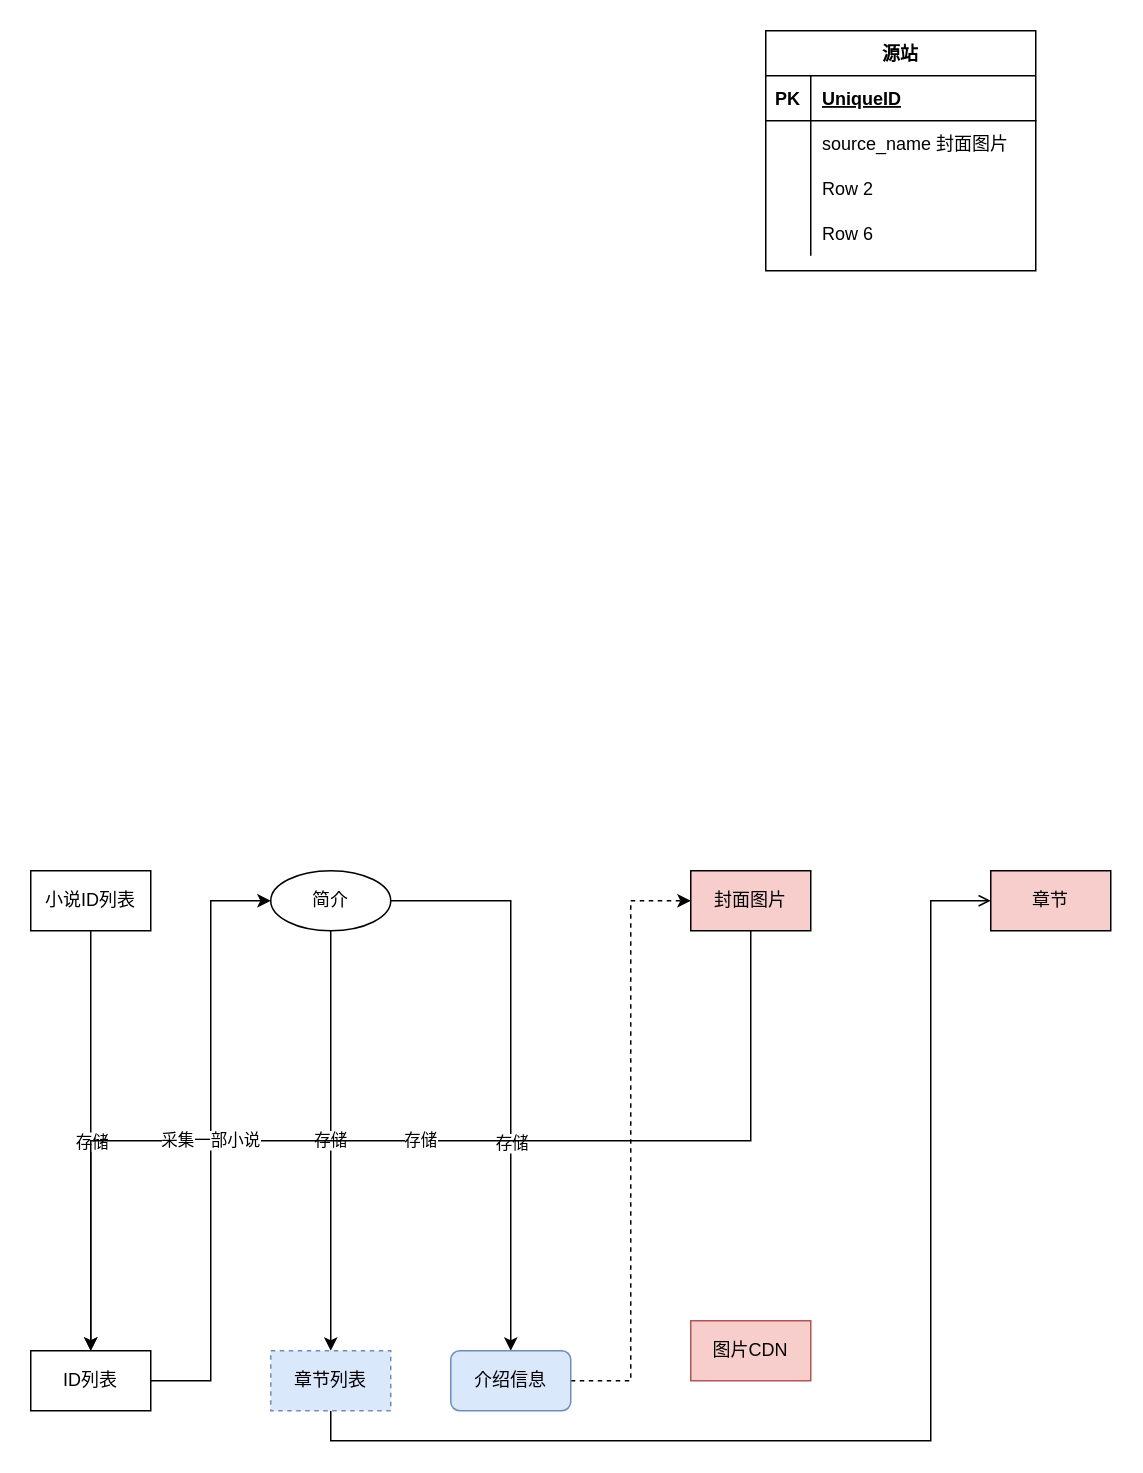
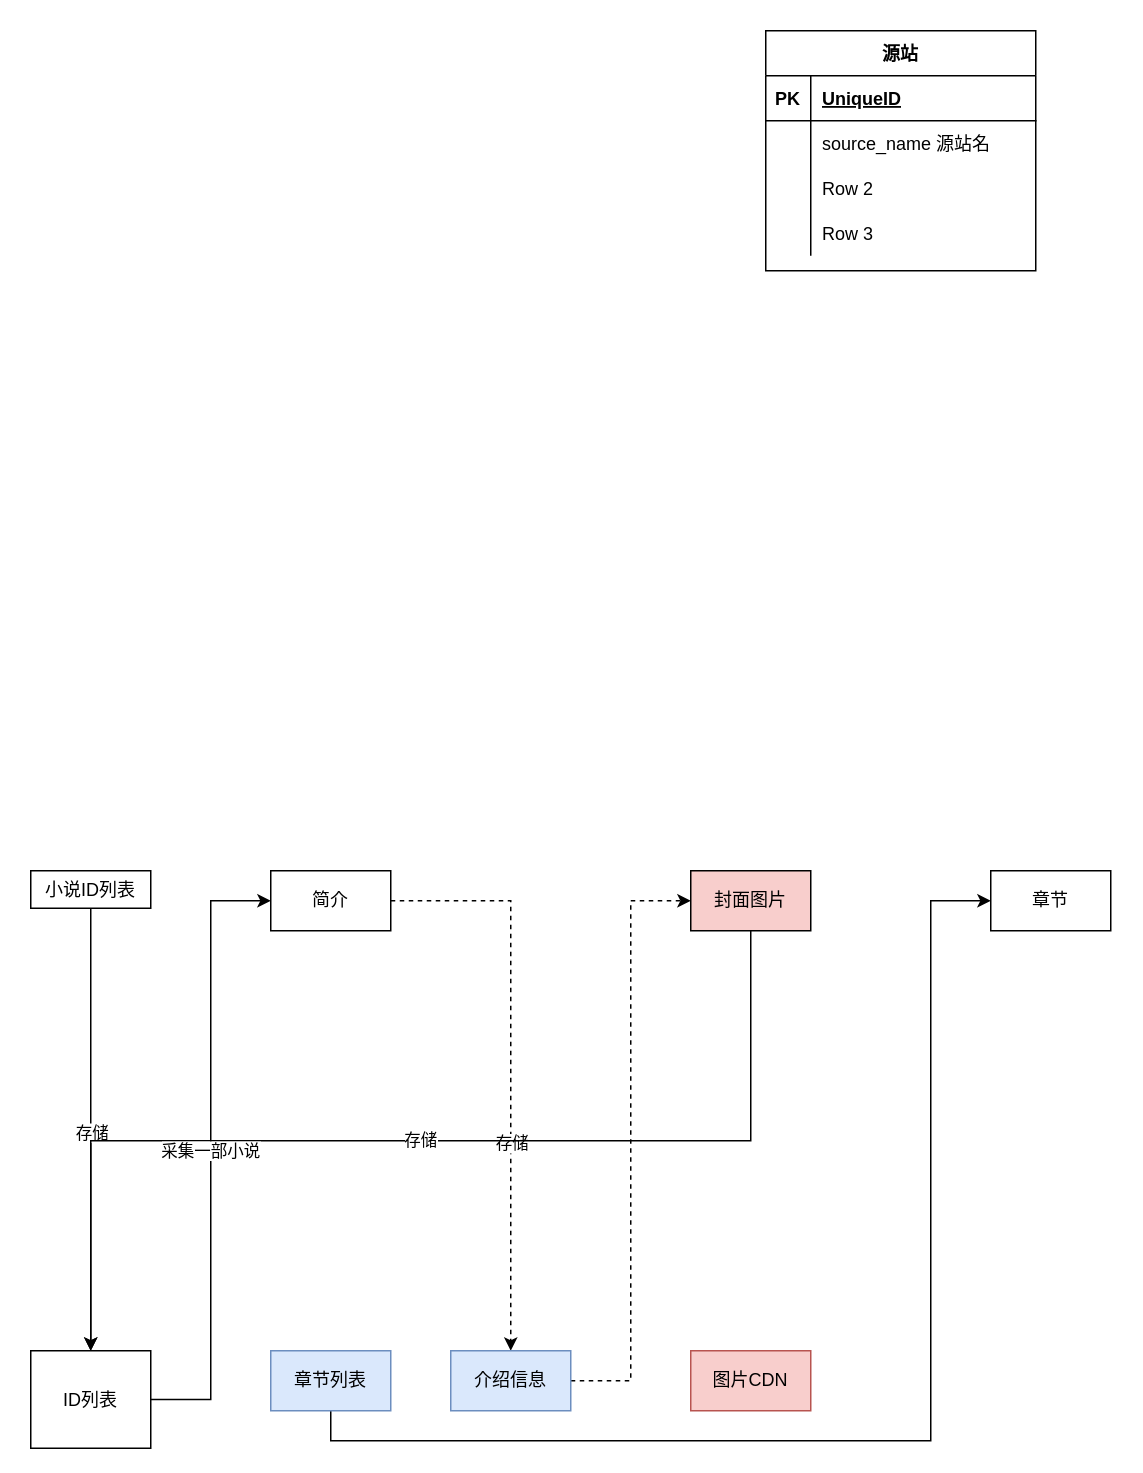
- <mxCell id="8" value="source_name 封面图片" style="shape=partialRectangle;connectable=0;fillColor=none;top=0;left=0;bottom=0;right=0;align=left;spacingLeft=6;overflow=hidden;" parent="6" vertex="1"><mxGeometry x="30" width="150" height="30" as="geometry"><mxRectangle width="150" height="30" as="alternateBounds" /></mxGeometry></mxCell>
+ <mxCell id="8" value="source_name 源站名" style="shape=partialRectangle;connectable=0;fillColor=none;top=0;left=0;bottom=0;right=0;align=left;spacingLeft=6;overflow=hidden;" parent="6" vertex="1"><mxGeometry x="30" width="150" height="30" as="geometry"><mxRectangle width="150" height="30" as="alternateBounds" /></mxGeometry></mxCell>
- <mxCell id="14" value="Row 6" style="shape=partialRectangle;connectable=0;fillColor=none;top=0;left=0;bottom=0;right=0;align=left;spacingLeft=6;overflow=hidden;" parent="12" vertex="1"><mxGeometry x="30" width="150" height="30" as="geometry"><mxRectangle width="150" height="30" as="alternateBounds" /></mxGeometry></mxCell>
+ <mxCell id="14" value="Row 3" style="shape=partialRectangle;connectable=0;fillColor=none;top=0;left=0;bottom=0;right=0;align=left;spacingLeft=6;overflow=hidden;" parent="12" vertex="1"><mxGeometry x="30" width="150" height="30" as="geometry"><mxRectangle width="150" height="30" as="alternateBounds" /></mxGeometry></mxCell>
- <mxCell id="17" value="小说ID列表" style="rounded=0;whiteSpace=wrap;html=1;" vertex="1" parent="1"><mxGeometry x="20" y="580" width="80" height="40" as="geometry" /></mxCell>
+ <mxCell id="17" value="小说ID列表" style="rounded=0;whiteSpace=wrap;html=1;" vertex="1" parent="1"><mxGeometry x="20" y="580" width="80" height="25" as="geometry" /></mxCell>
- <mxCell id="21" value="简介" style="ellipse;whiteSpace=wrap;html=1;" vertex="1" parent="1"><mxGeometry x="180" y="580" width="80" height="40" as="geometry" /></mxCell>
+ <mxCell id="21" value="简介" style="rounded=0;whiteSpace=wrap;html=1;" vertex="1" parent="1"><mxGeometry x="180" y="580" width="80" height="40" as="geometry" /></mxCell>
- <mxCell id="27" style="edgeStyle=orthogonalEdgeStyle;rounded=0;orthogonalLoop=1;jettySize=auto;html=1;exitX=0.5;exitY=1;exitDx=0;exitDy=0;entryX=0;entryY=0.5;entryDx=0;entryDy=0;endArrow=open;" edge="1" parent="1" source="28" target="22"><mxGeometry relative="1" as="geometry"><mxPoint x="700" y="850" as="targetPoint" /><Array as="points"><mxPoint x="220" y="960" /><mxPoint x="620" y="960" /><mxPoint x="620" y="600" /></Array></mxGeometry></mxCell>
+ <mxCell id="27" style="edgeStyle=orthogonalEdgeStyle;rounded=0;orthogonalLoop=1;jettySize=auto;html=1;exitX=0.5;exitY=1;exitDx=0;exitDy=0;entryX=0;entryY=0.5;entryDx=0;entryDy=0;" edge="1" parent="1" source="28" target="22"><mxGeometry relative="1" as="geometry"><mxPoint x="700" y="850" as="targetPoint" /><Array as="points"><mxPoint x="220" y="960" /><mxPoint x="620" y="960" /><mxPoint x="620" y="600" /></Array></mxGeometry></mxCell>
- <mxCell id="22" value="章节" style="rounded=0;whiteSpace=wrap;html=1;fillColor=#f8cecc;" vertex="1" parent="1"><mxGeometry x="660" y="580" width="80" height="40" as="geometry" /></mxCell>
+ <mxCell id="22" value="章节" style="rounded=0;whiteSpace=wrap;html=1;" vertex="1" parent="1"><mxGeometry x="660" y="580" width="80" height="40" as="geometry" /></mxCell>
- <mxCell id="19" style="edgeStyle=orthogonalEdgeStyle;rounded=0;orthogonalLoop=1;jettySize=auto;html=1;exitX=1;exitY=0.5;exitDx=0;exitDy=0;entryX=0.5;entryY=0;entryDx=0;entryDy=0;" edge="1" parent="1" source="21" target="30"><mxGeometry relative="1" as="geometry" /></mxCell>
+ <mxCell id="19" style="edgeStyle=orthogonalEdgeStyle;rounded=0;orthogonalLoop=1;jettySize=auto;html=1;exitX=1;exitY=0.5;exitDx=0;exitDy=0;entryX=0.5;entryY=0;entryDx=0;entryDy=0;dashed=1;" edge="1" parent="1" source="21" target="30"><mxGeometry relative="1" as="geometry" /></mxCell>
- <mxCell id="18" value="存储" style="edgeStyle=orthogonalEdgeStyle;rounded=0;orthogonalLoop=1;jettySize=auto;html=1;exitX=0.5;exitY=1;exitDx=0;exitDy=0;entryX=0.5;entryY=0;entryDx=0;entryDy=0;" edge="1" parent="1" source="21" target="28"><mxGeometry relative="1" as="geometry"><Array as="points" /></mxGeometry></mxCell>
- <mxCell id="31" value="图片CDN" style="rounded=0;whiteSpace=wrap;html=1;fillColor=#f8cecc;strokeColor=#b85450;" vertex="1" parent="1"><mxGeometry x="460" y="880" width="80" height="40" as="geometry" /></mxCell>
+ <mxCell id="31" value="图片CDN" style="rounded=0;whiteSpace=wrap;html=1;fillColor=#f8cecc;strokeColor=#b85450;" vertex="1" parent="1"><mxGeometry x="460" y="900" width="80" height="40" as="geometry" /></mxCell>
- <mxCell id="26" value="ID列表" style="rounded=0;whiteSpace=wrap;html=1;" vertex="1" parent="1"><mxGeometry x="20" y="900" width="80" height="40" as="geometry" /></mxCell>
+ <mxCell id="26" value="ID列表" style="rounded=0;whiteSpace=wrap;html=1;" vertex="1" parent="1"><mxGeometry x="20" y="900" width="80" height="65" as="geometry" /></mxCell>
- <mxCell id="28" value="章节列表" style="rounded=0;whiteSpace=wrap;html=1;fillColor=#dae8fc;strokeColor=#6c8ebf;dashed=1;" vertex="1" parent="1"><mxGeometry x="180" y="900" width="80" height="40" as="geometry" /></mxCell>
+ <mxCell id="28" value="章节列表" style="rounded=0;whiteSpace=wrap;html=1;fillColor=#dae8fc;strokeColor=#6c8ebf;" vertex="1" parent="1"><mxGeometry x="180" y="900" width="80" height="40" as="geometry" /></mxCell>
- <mxCell id="30" value="介绍信息" style="whiteSpace=wrap;html=1;fillColor=#dae8fc;strokeColor=#6c8ebf;rounded=1;" vertex="1" parent="1"><mxGeometry x="300" y="900" width="80" height="40" as="geometry" /></mxCell>
+ <mxCell id="30" value="介绍信息" style="rounded=0;whiteSpace=wrap;html=1;fillColor=#dae8fc;strokeColor=#6c8ebf;" vertex="1" parent="1"><mxGeometry x="300" y="900" width="80" height="40" as="geometry" /></mxCell>
